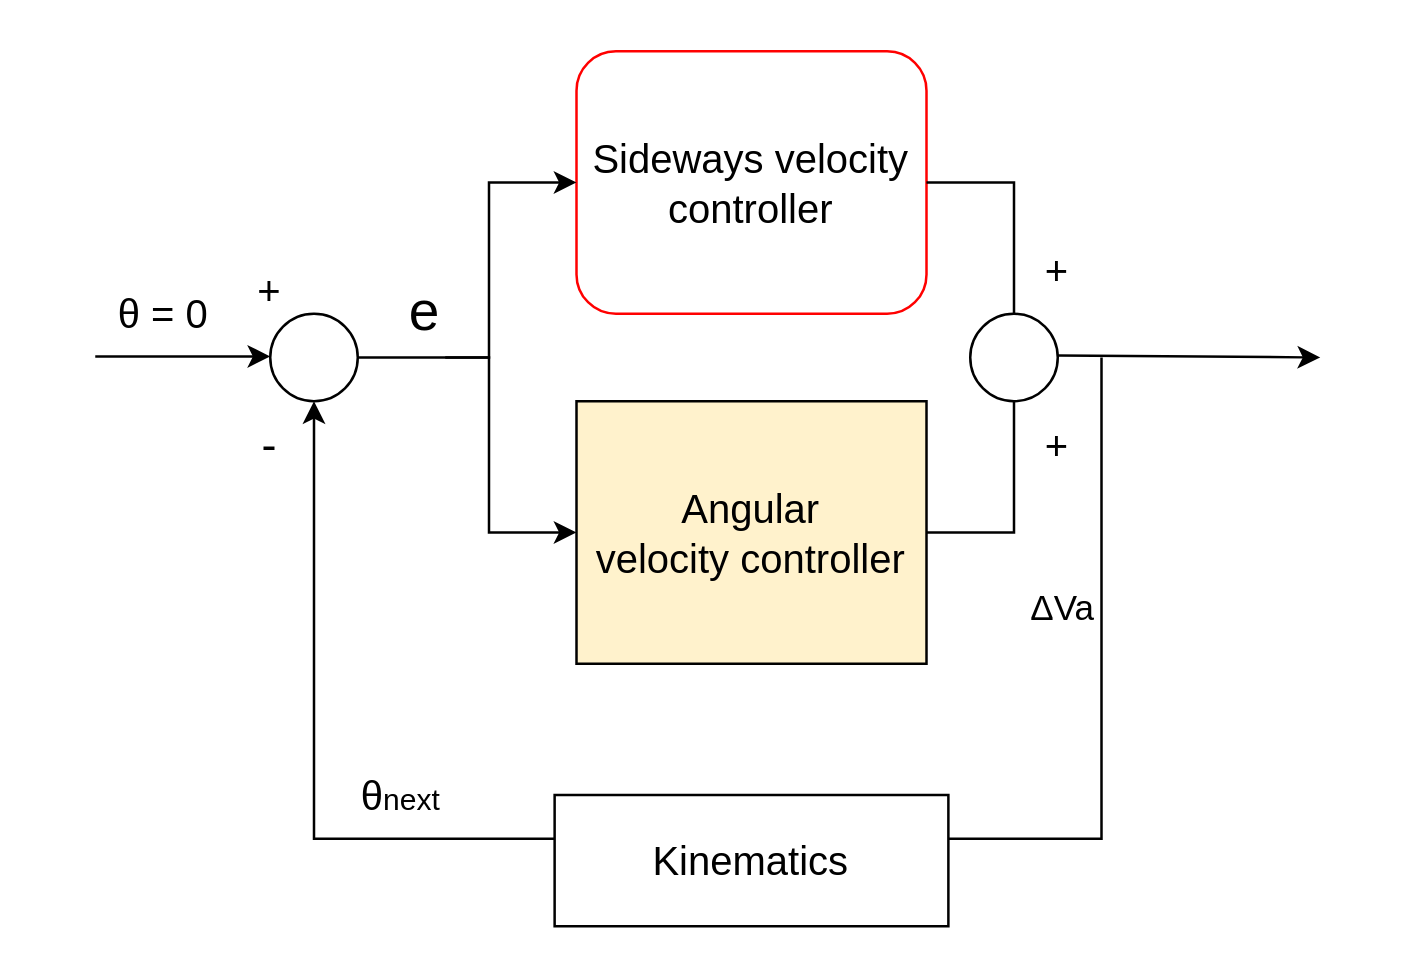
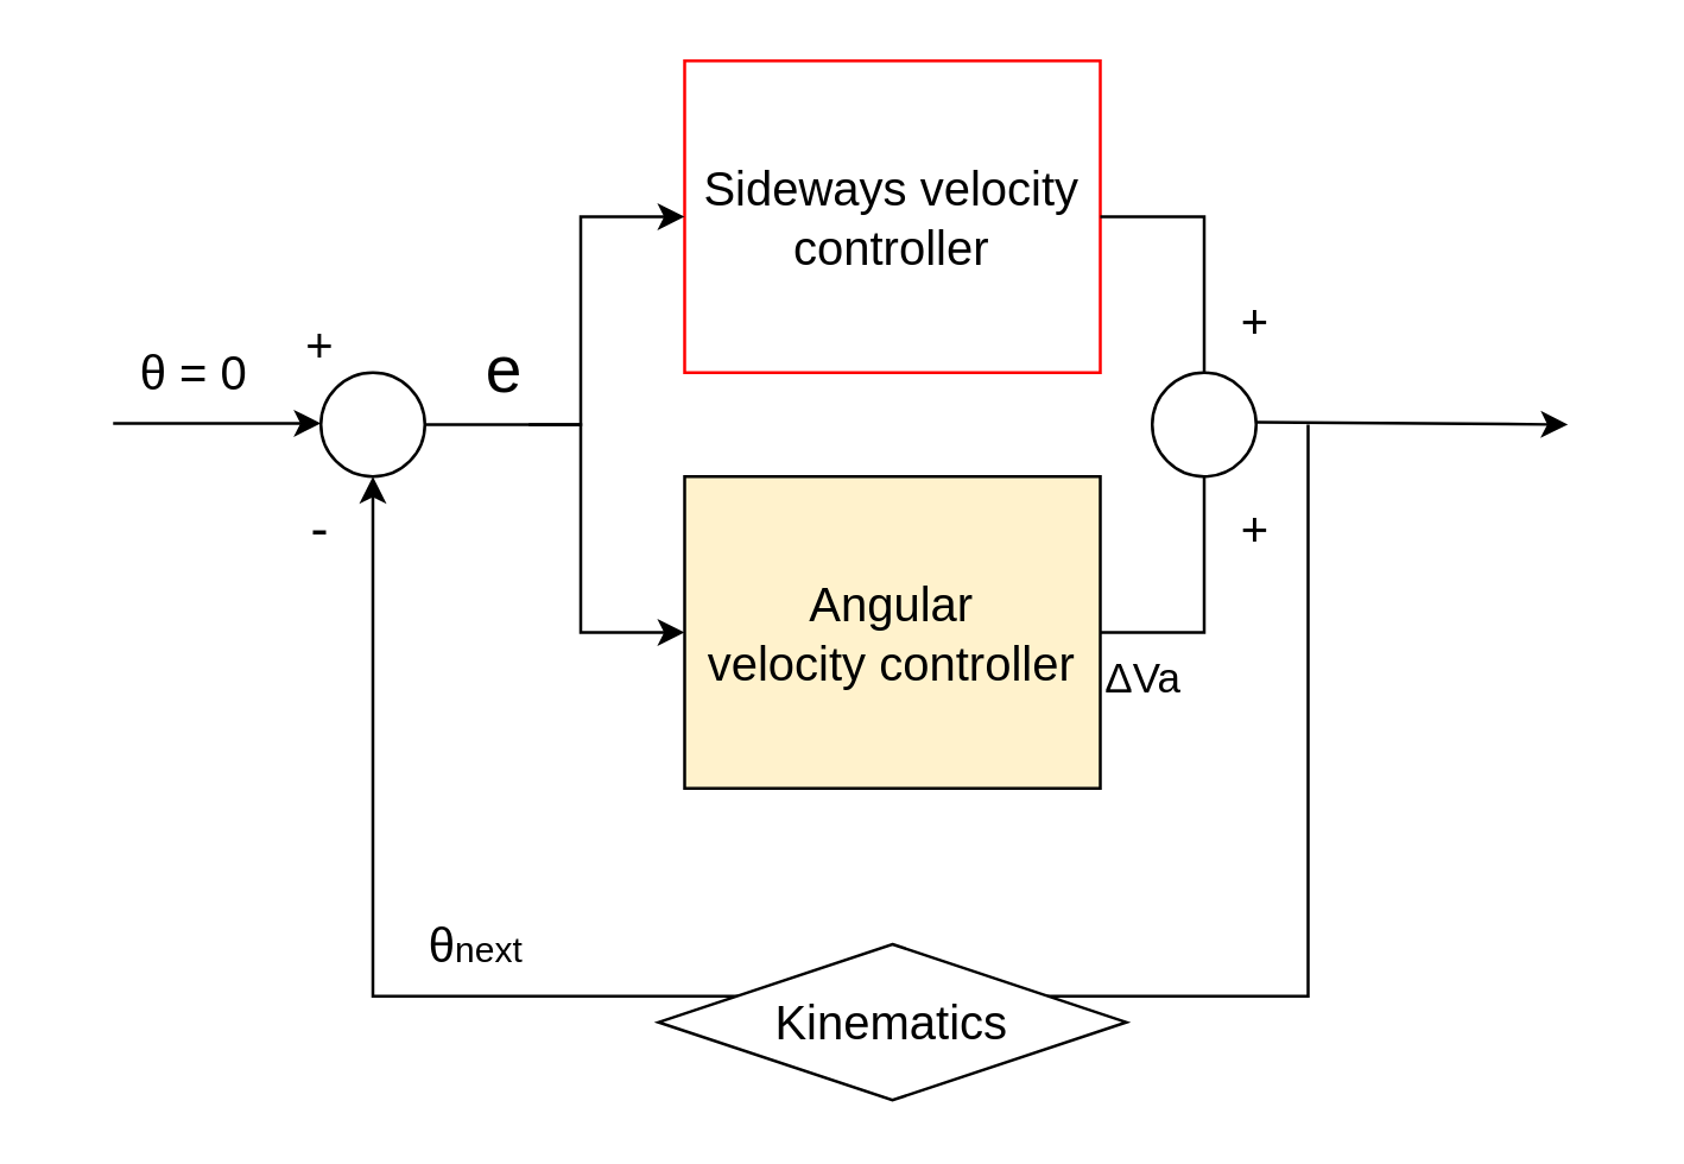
- <mxCell id="5" value="&lt;font style=&quot;font-size: 16px;&quot;&gt;Sideways velocity controller&lt;/font&gt;" style="whiteSpace=wrap;html=1;strokeColor=#FF0000;rounded=1;" parent="2" vertex="1"><mxGeometry x="210" width="140" height="105" as="geometry" /></mxCell>
+ <mxCell id="5" value="&lt;font style=&quot;font-size: 16px;&quot;&gt;Sideways velocity controller&lt;/font&gt;" style="rounded=0;whiteSpace=wrap;html=1;strokeColor=#FF0000;" parent="2" vertex="1"><mxGeometry x="210" width="140" height="105" as="geometry" /></mxCell>
- <mxCell id="22" value="&lt;font style=&quot;font-size: 14px;&quot;&gt;ΔVa&lt;/font&gt;" style="text;whiteSpace=wrap;html=1;" parent="2" vertex="1"><mxGeometry x="390" y="207.5" width="52.5" height="35" as="geometry" /></mxCell>
+ <mxCell id="22" value="&lt;font style=&quot;font-size: 14px;&quot;&gt;ΔVa&lt;/font&gt;" style="text;whiteSpace=wrap;html=1;" parent="2" vertex="1"><mxGeometry x="350" y="192.5" width="52.5" height="35" as="geometry" /></mxCell>
- <mxCell id="21" value="&lt;font style=&quot;font-size: 16px;&quot;&gt;Kinematics&lt;/font&gt;" style="rounded=0;whiteSpace=wrap;html=1;" parent="2" vertex="1"><mxGeometry x="201.25" y="297.5" width="157.5" height="52.5" as="geometry" /></mxCell>
+ <mxCell id="21" value="&lt;font style=&quot;font-size: 16px;&quot;&gt;Kinematics&lt;/font&gt;" style="rhombus;whiteSpace=wrap;html=1;" parent="2" vertex="1"><mxGeometry x="201.25" y="297.5" width="157.5" height="52.5" as="geometry" /></mxCell>
